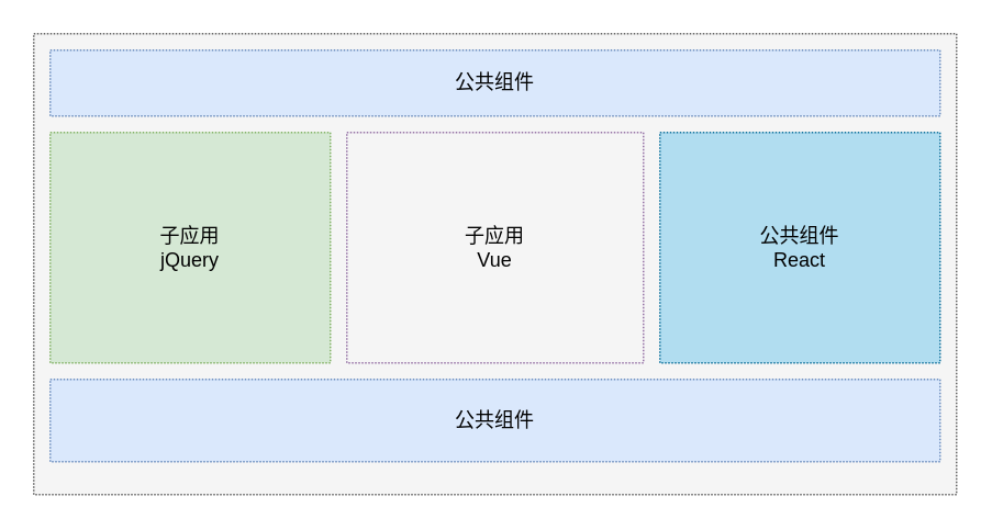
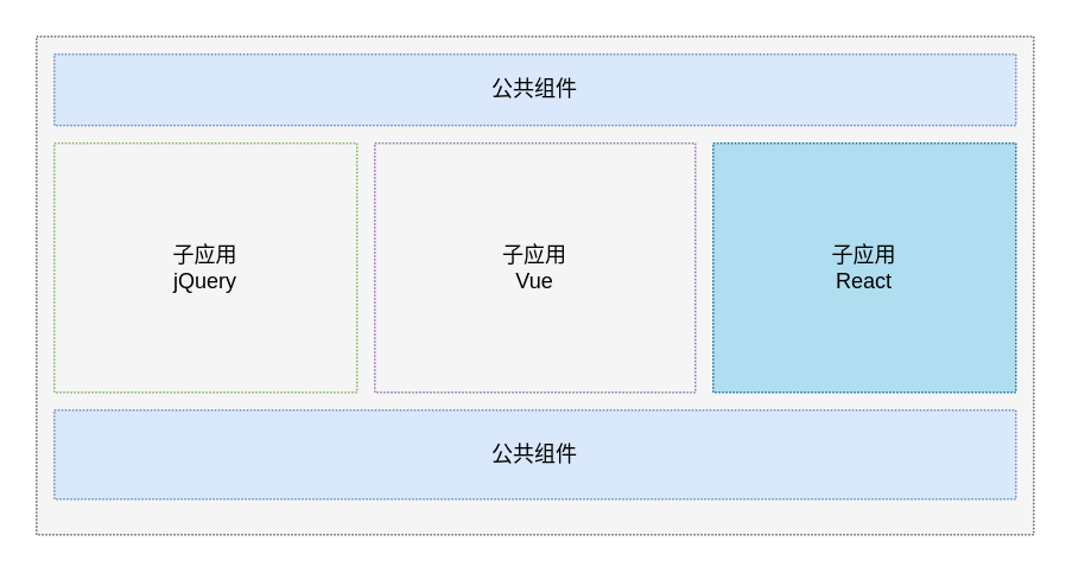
- <mxCell id="5" value="子应用&lt;br&gt;jQuery" style="rounded=0;whiteSpace=wrap;html=1;dashed=1;dashPattern=1 1;fillColor=#d5e8d4;strokeColor=#82b366;" vertex="1" parent="1"><mxGeometry x="30" y="80" width="170" height="140" as="geometry" /></mxCell>
+ <mxCell id="5" value="子应用&lt;br&gt;jQuery" style="rounded=0;whiteSpace=wrap;html=1;dashed=1;dashPattern=1 1;fillColor=#f5f5f5;strokeColor=#82b366;" vertex="1" parent="1"><mxGeometry x="30" y="80" width="170" height="140" as="geometry" /></mxCell>
- <mxCell id="7" value="公共组件&lt;br&gt;React" style="rounded=0;whiteSpace=wrap;html=1;dashed=1;dashPattern=1 1;fillColor=#b1ddf0;strokeColor=#10739e;" vertex="1" parent="1"><mxGeometry x="400" y="80" width="170" height="140" as="geometry" /></mxCell>
+ <mxCell id="7" value="子应用&lt;br&gt;React" style="rounded=0;whiteSpace=wrap;html=1;dashed=1;dashPattern=1 1;fillColor=#b1ddf0;strokeColor=#10739e;" vertex="1" parent="1"><mxGeometry x="400" y="80" width="170" height="140" as="geometry" /></mxCell>
